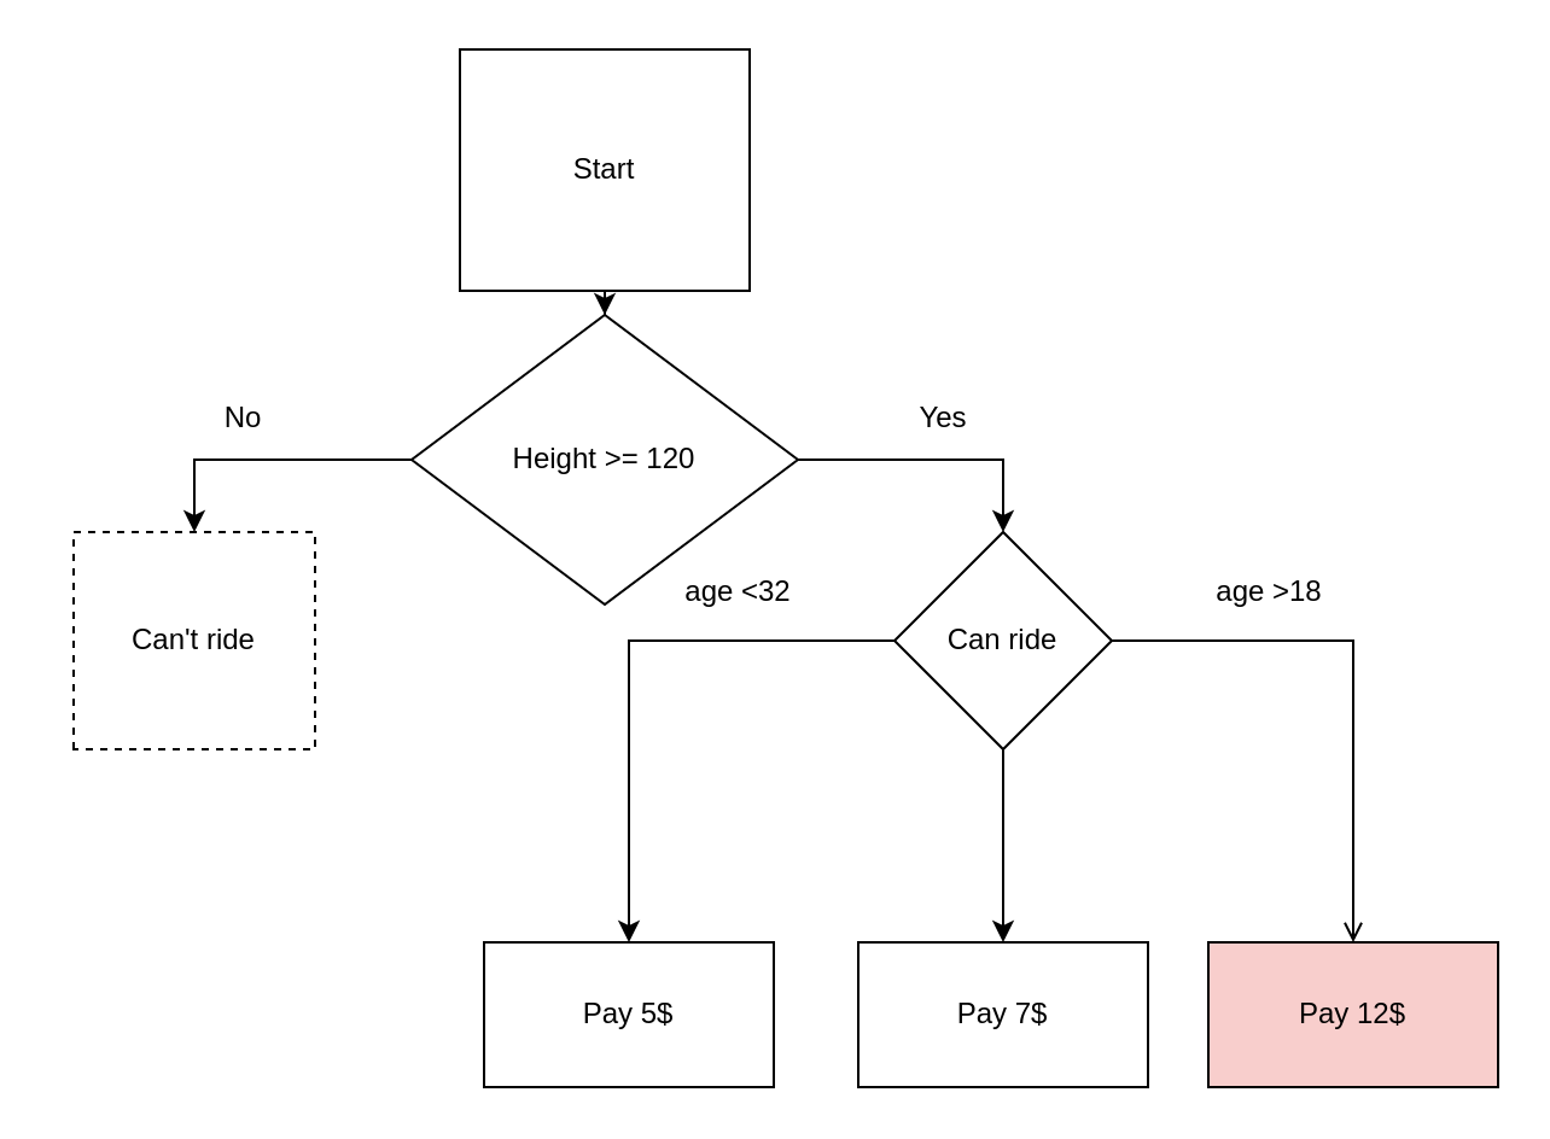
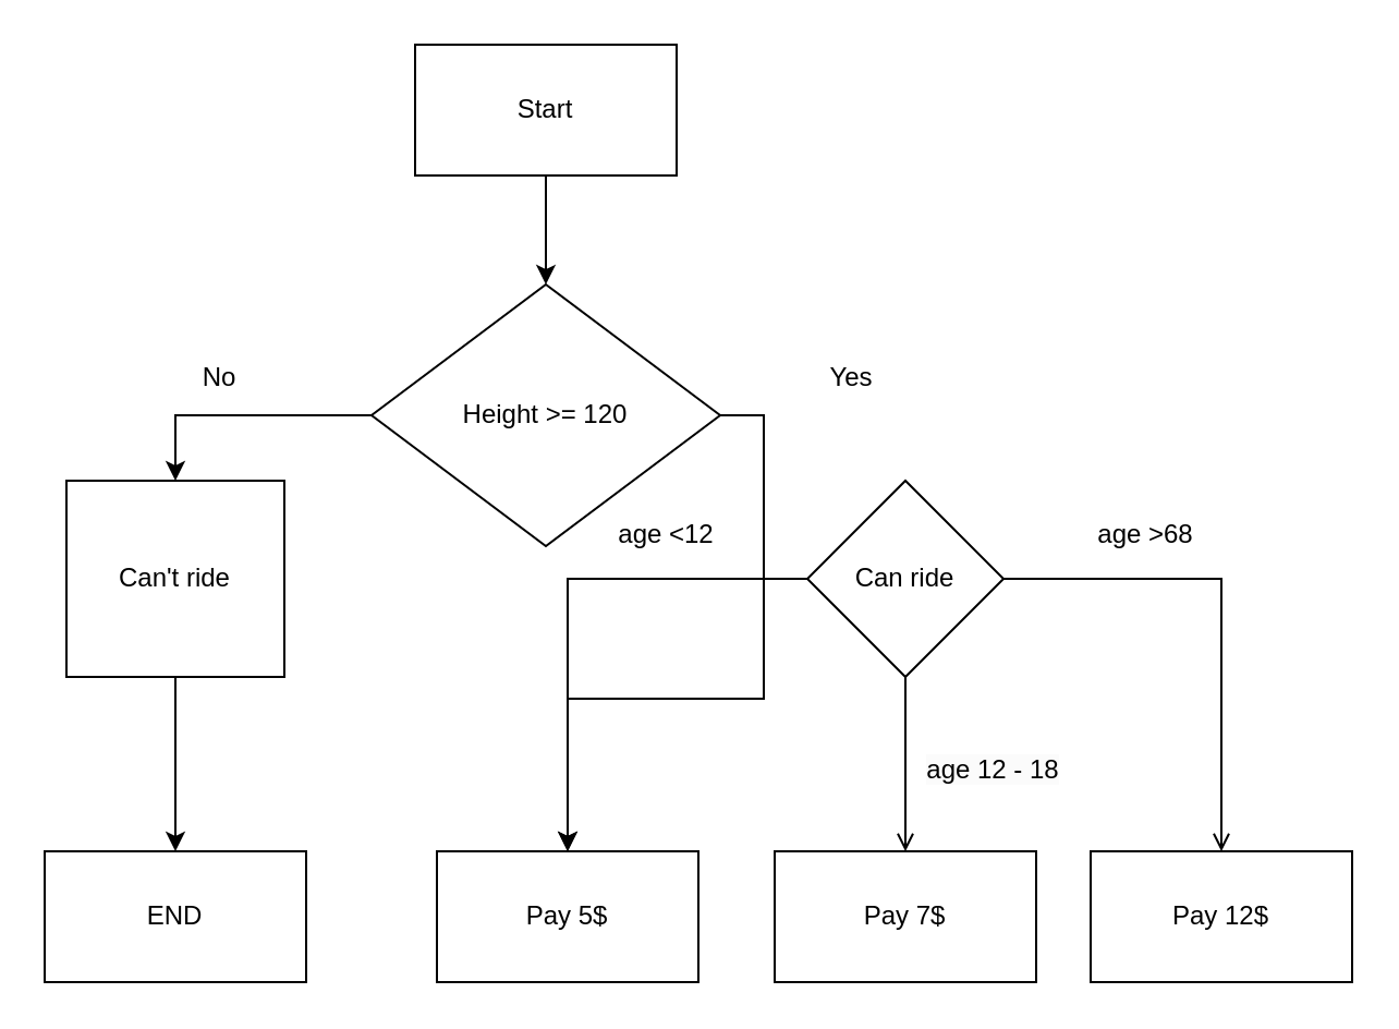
- <mxCell id="3" value="Start" style="rounded=0;whiteSpace=wrap;html=1;" vertex="1" parent="1"><mxGeometry x="190" y="20" width="120" height="100" as="geometry" /></mxCell>
+ <mxCell id="3" value="Start" style="rounded=0;whiteSpace=wrap;html=1;" vertex="1" parent="1"><mxGeometry x="190" y="20" width="120" height="60" as="geometry" /></mxCell>
- <mxCell id="5" style="edgeStyle=orthogonalEdgeStyle;rounded=0;orthogonalLoop=1;jettySize=auto;html=1;exitX=1;exitY=0.5;exitDx=0;exitDy=0;entryX=0;entryY=0.5;entryDx=0;entryDy=0;" edge="1" parent="1" source="6" target="10"><mxGeometry relative="1" as="geometry" /></mxCell>
+ <mxCell id="5" style="edgeStyle=orthogonalEdgeStyle;rounded=0;orthogonalLoop=1;jettySize=auto;html=1;exitX=1;exitY=0.5;exitDx=0;exitDy=0;" edge="1" parent="1" source="6" target="16"><mxGeometry relative="1" as="geometry" /></mxCell>
- <mxCell id="19" value="age &amp;lt;32" style="text;html=1;align=center;verticalAlign=middle;resizable=0;points=[];autosize=1;strokeColor=none;fillColor=none;" vertex="1" parent="1"><mxGeometry x="270" y="230" width="70" height="30" as="geometry" /></mxCell>
+ <mxCell id="19" value="age &amp;lt;12" style="text;html=1;align=center;verticalAlign=middle;resizable=0;points=[];autosize=1;strokeColor=none;fillColor=none;" vertex="1" parent="1"><mxGeometry x="270" y="230" width="70" height="30" as="geometry" /></mxCell>
- <mxCell id="21" value="age &amp;gt;18" style="text;html=1;align=center;verticalAlign=middle;resizable=0;points=[];autosize=1;strokeColor=none;fillColor=none;" vertex="1" parent="1"><mxGeometry x="490" y="230" width="70" height="30" as="geometry" /></mxCell>
+ <mxCell id="21" value="age &amp;gt;68" style="text;html=1;align=center;verticalAlign=middle;resizable=0;points=[];autosize=1;strokeColor=none;fillColor=none;" vertex="1" parent="1"><mxGeometry x="490" y="230" width="70" height="30" as="geometry" /></mxCell>
- <mxCell id="12" value="Can't ride" style="rounded=0;whiteSpace=wrap;html=1;direction=north;dashed=1;" vertex="1" parent="1"><mxGeometry x="30" y="220" width="100" height="90" as="geometry" /></mxCell>
+ <mxCell id="12" value="Can't ride" style="rounded=0;whiteSpace=wrap;html=1;direction=north;" vertex="1" parent="1"><mxGeometry x="30" y="220" width="100" height="90" as="geometry" /></mxCell>
+ <mxCell id="11" value="" style="edgeStyle=orthogonalEdgeStyle;rounded=0;orthogonalLoop=1;jettySize=auto;html=1;" edge="1" parent="1" source="12" target="15"><mxGeometry relative="1" as="geometry" /></mxCell>
+ <mxCell id="20" value="&#10;&lt;span style=&quot;color: rgb(0, 0, 0); font-family: Helvetica; font-size: 12px; font-style: normal; font-variant-ligatures: normal; font-variant-caps: normal; font-weight: 400; letter-spacing: normal; orphans: 2; text-align: center; text-indent: 0px; text-transform: none; widows: 2; word-spacing: 0px; -webkit-text-stroke-width: 0px; background-color: rgb(251, 251, 251); text-decoration-thickness: initial; text-decoration-style: initial; text-decoration-color: initial; float: none; display: inline !important;&quot;&gt;age 12 - 18&lt;/span&gt;&#10;&#10;" style="text;html=1;align=center;verticalAlign=middle;resizable=0;points=[];autosize=1;strokeColor=none;fillColor=none;" vertex="1" parent="1"><mxGeometry x="415" y="330" width="80" height="60" as="geometry" /></mxCell>
- <mxCell id="9" style="edgeStyle=orthogonalEdgeStyle;rounded=0;orthogonalLoop=1;jettySize=auto;html=1;exitX=1;exitY=0.5;exitDx=0;exitDy=0;" edge="1" parent="1" source="10" target="17"><mxGeometry relative="1" as="geometry" /></mxCell>
+ <mxCell id="9" style="edgeStyle=orthogonalEdgeStyle;rounded=0;orthogonalLoop=1;jettySize=auto;html=1;exitX=1;exitY=0.5;exitDx=0;exitDy=0;endArrow=open;" edge="1" parent="1" source="10" target="17"><mxGeometry relative="1" as="geometry" /></mxCell>
+ <mxCell id="15" value="END" style="whiteSpace=wrap;html=1;rounded=0;" vertex="1" parent="1"><mxGeometry x="20" y="390" width="120" height="60" as="geometry" /></mxCell>
- <mxCell id="18" value="Pay 12$" style="rounded=0;whiteSpace=wrap;html=1;fillColor=#f8cecc;" vertex="1" parent="1"><mxGeometry x="500" y="390" width="120" height="60" as="geometry" /></mxCell>
+ <mxCell id="18" value="Pay 12$" style="rounded=0;whiteSpace=wrap;html=1;" vertex="1" parent="1"><mxGeometry x="500" y="390" width="120" height="60" as="geometry" /></mxCell>
